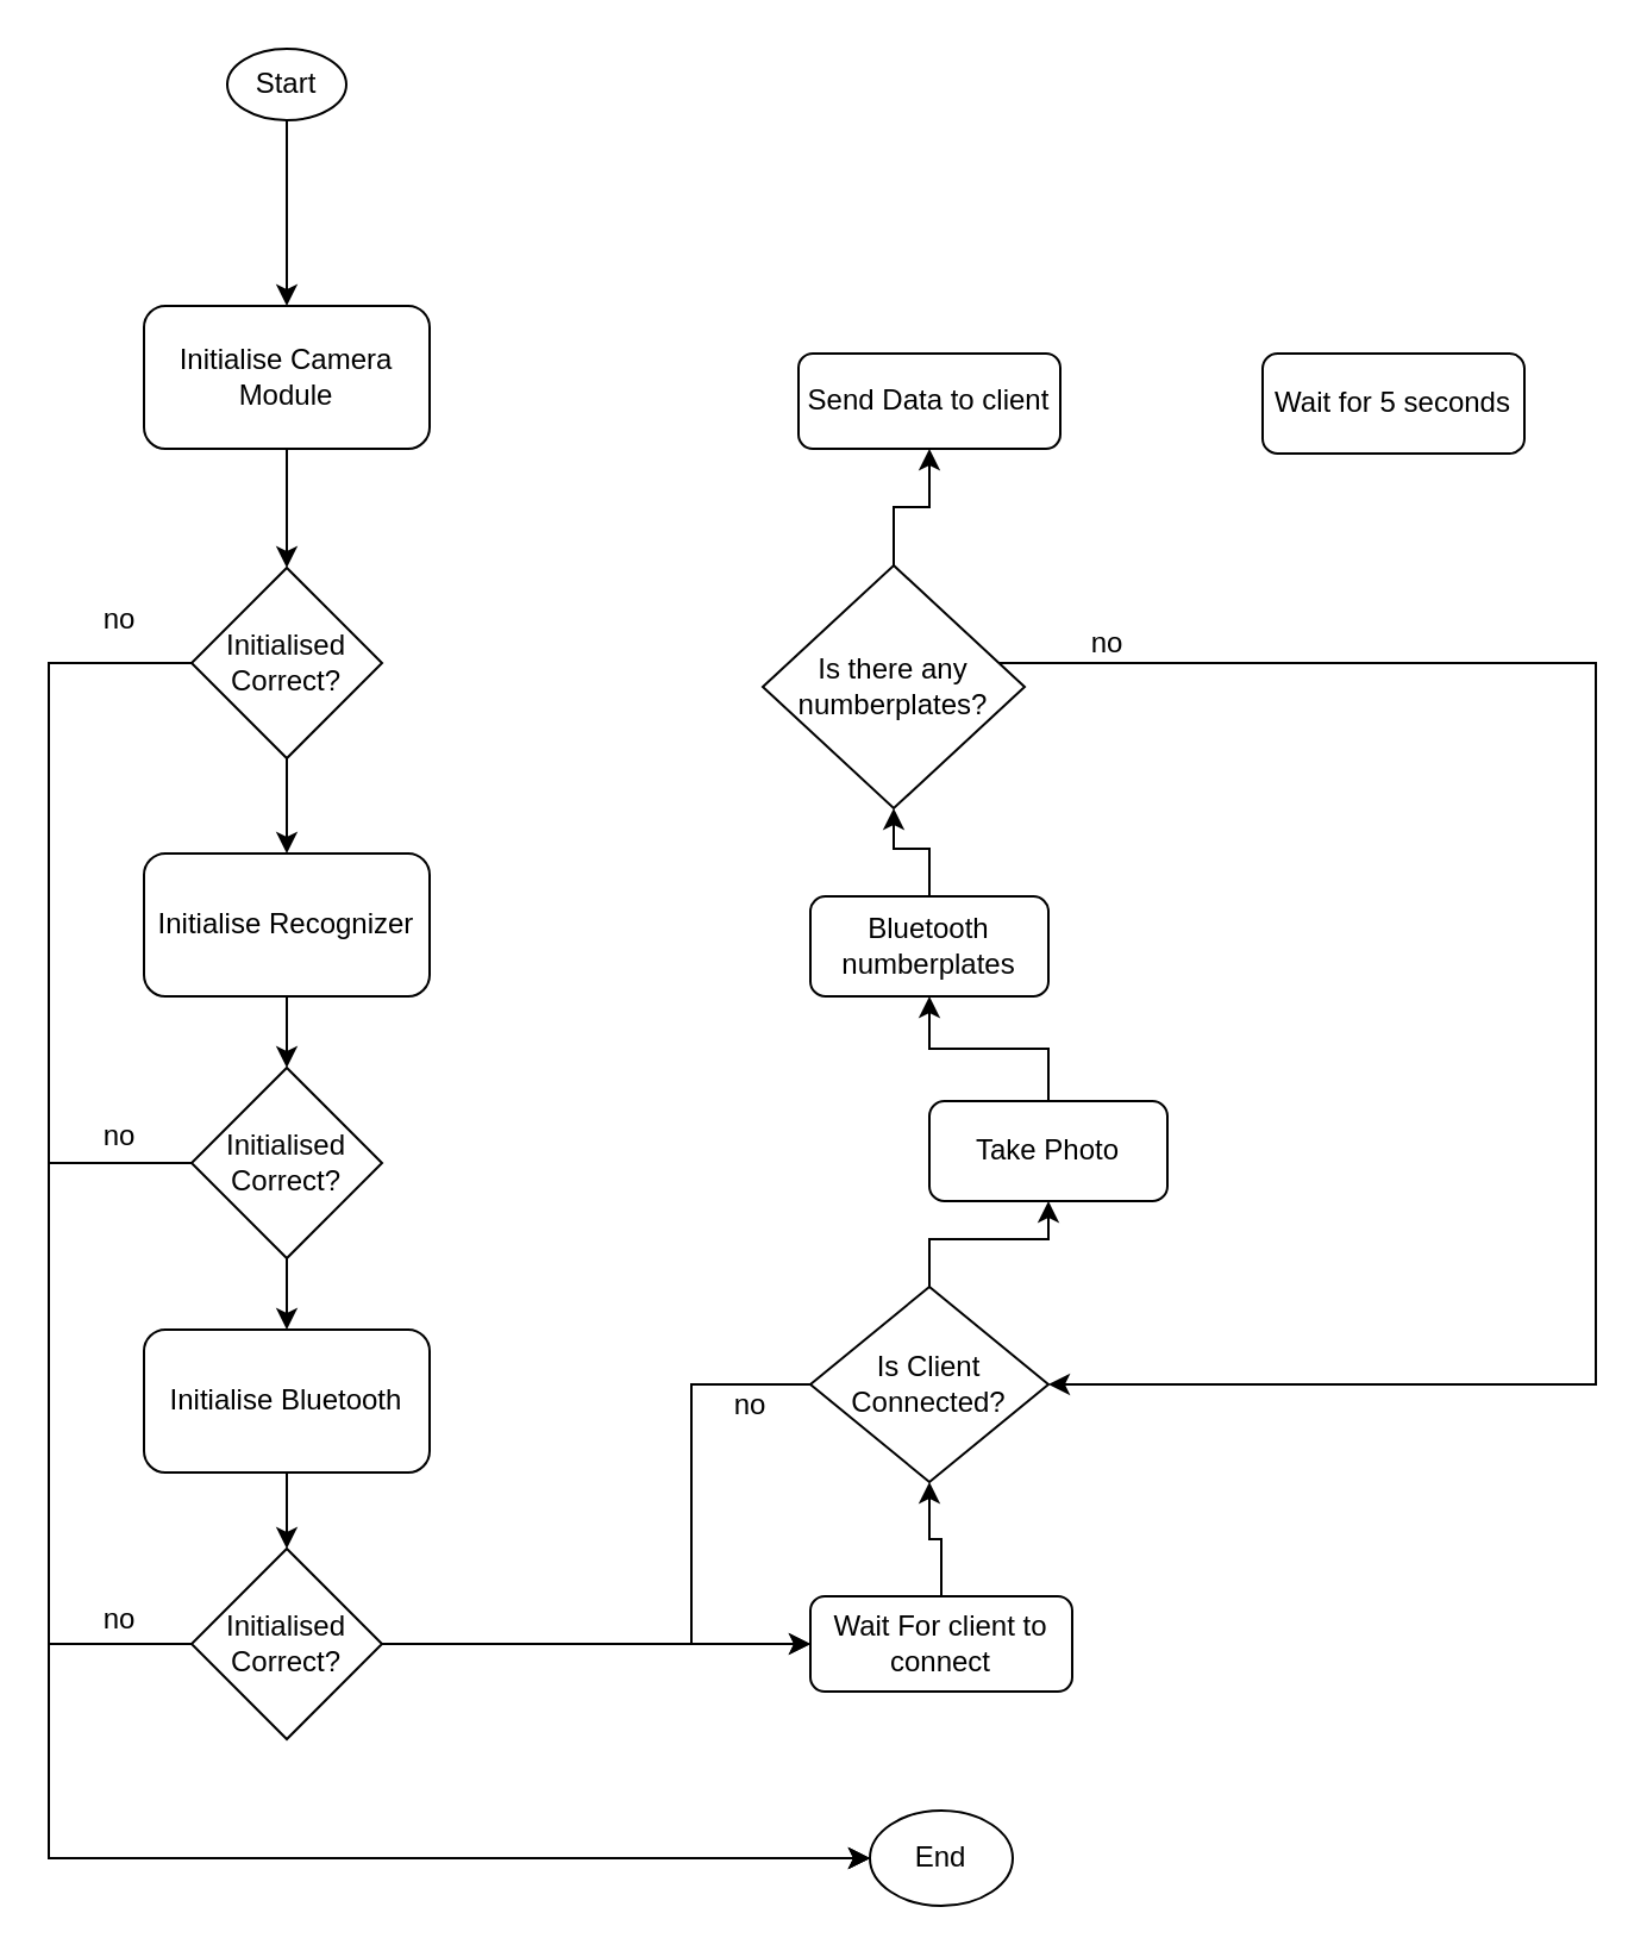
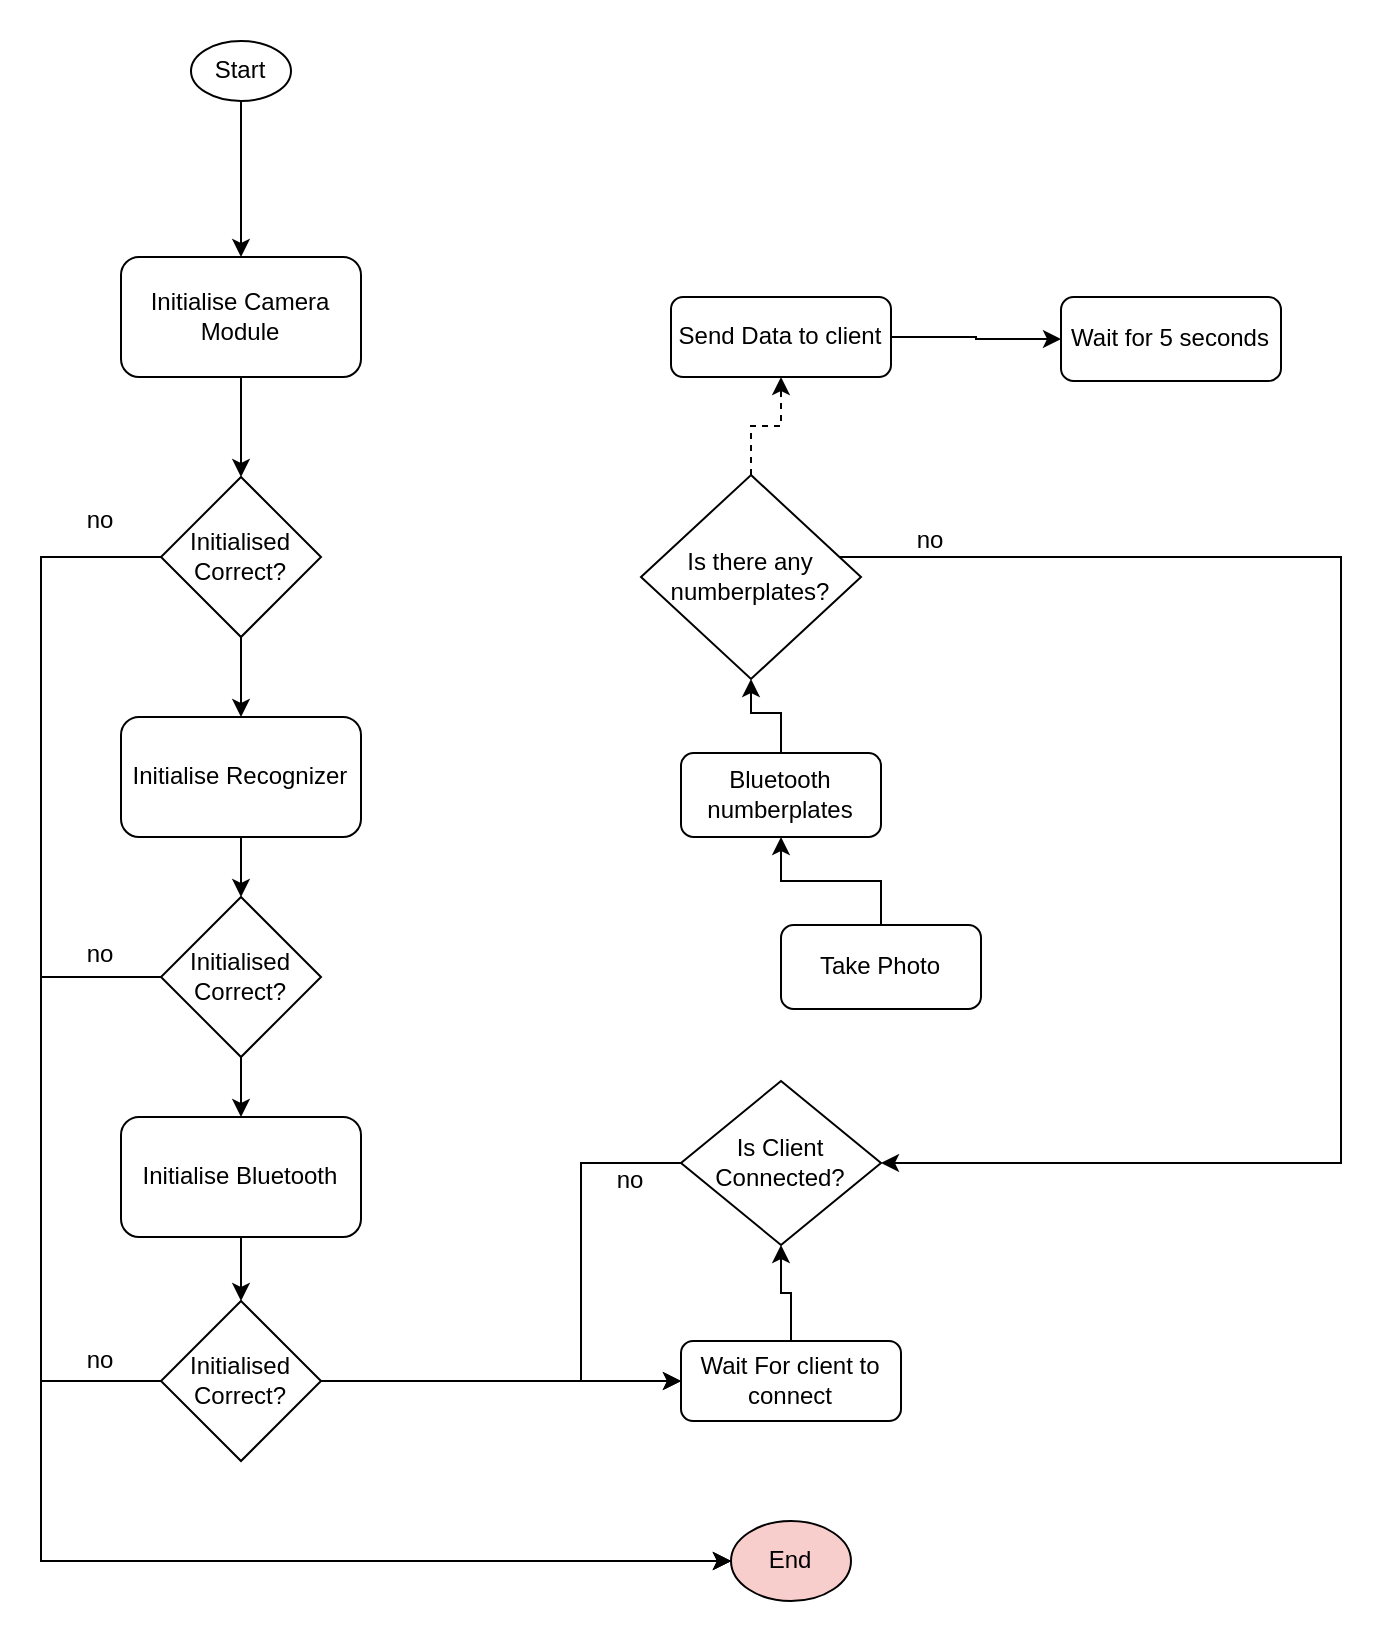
+ <mxCell id="32" style="edgeStyle=orthogonalEdgeStyle;rounded=0;orthogonalLoop=1;jettySize=auto;html=1;entryX=0;entryY=0.5;entryDx=0;entryDy=0;" edge="1" parent="1" source="33" target="34"><mxGeometry relative="1" as="geometry" /></mxCell>
- <mxCell id="29" style="edgeStyle=orthogonalEdgeStyle;rounded=0;orthogonalLoop=1;jettySize=auto;html=1;entryX=0.5;entryY=1;entryDx=0;entryDy=0;" edge="1" parent="1" source="31" target="33"><mxGeometry relative="1" as="geometry" /></mxCell>
+ <mxCell id="29" style="edgeStyle=orthogonalEdgeStyle;rounded=0;orthogonalLoop=1;jettySize=auto;html=1;entryX=0.5;entryY=1;entryDx=0;entryDy=0;dashed=1;" edge="1" parent="1" source="31" target="33"><mxGeometry relative="1" as="geometry" /></mxCell>
- <mxCell id="23" style="edgeStyle=orthogonalEdgeStyle;rounded=0;orthogonalLoop=1;jettySize=auto;html=1;entryX=0.5;entryY=1;entryDx=0;entryDy=0;" edge="1" parent="1" source="24" target="26"><mxGeometry relative="1" as="geometry" /></mxCell>
- <mxCell id="17" value="End" style="ellipse;whiteSpace=wrap;html=1;" vertex="1" parent="1"><mxGeometry x="365" y="760" width="60" height="40" as="geometry" /></mxCell>
+ <mxCell id="17" value="End" style="ellipse;whiteSpace=wrap;html=1;fillColor=#f8cecc;" vertex="1" parent="1"><mxGeometry x="365" y="760" width="60" height="40" as="geometry" /></mxCell>
